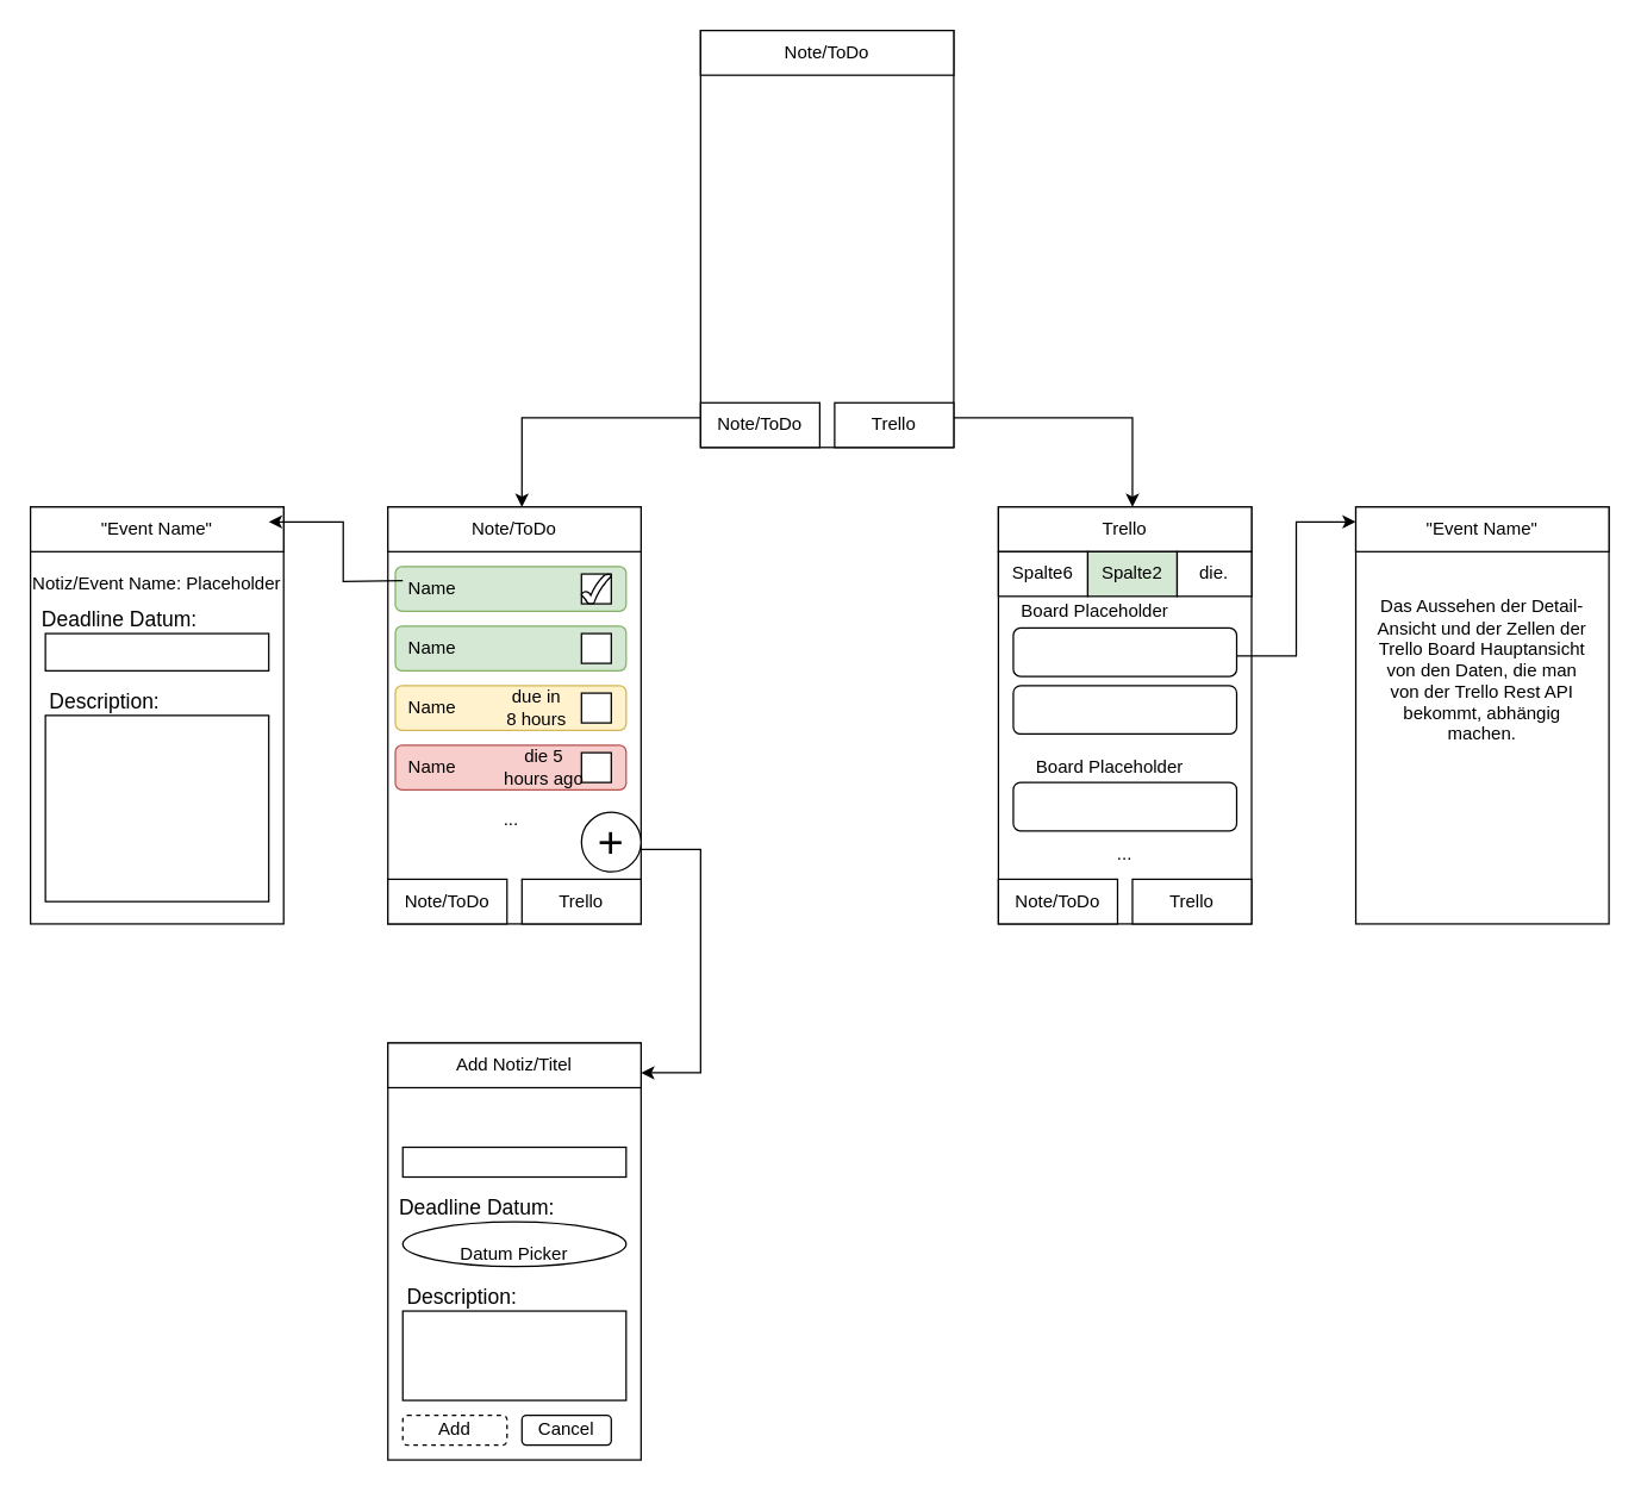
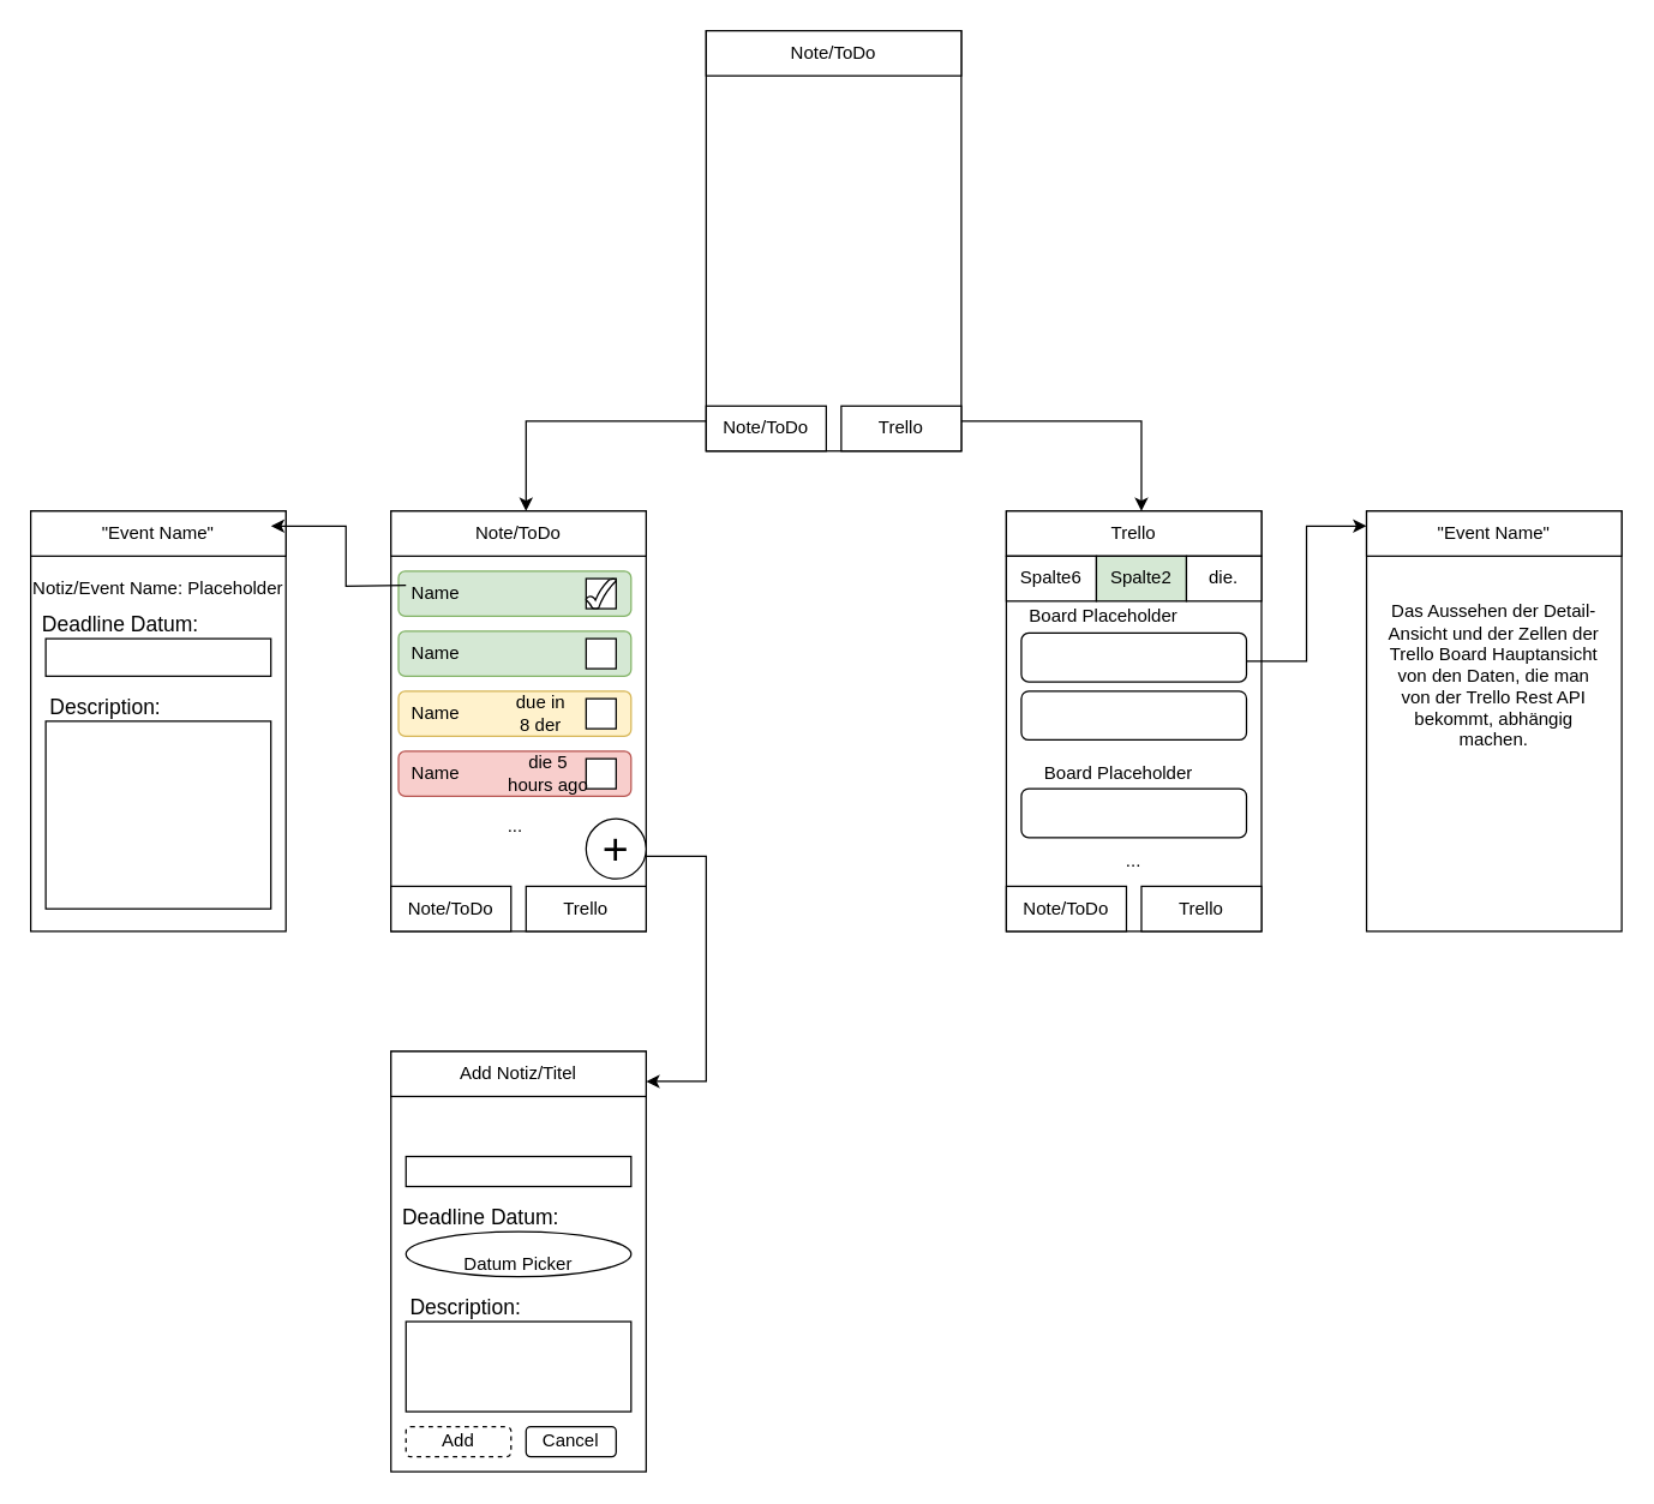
- <mxCell id="44" value="due in&lt;br&gt;8 hours" style="text;html=1;strokeColor=none;fillColor=none;align=center;verticalAlign=middle;whiteSpace=wrap;rounded=0;fontSize=12;" vertex="1" parent="1"><mxGeometry x="325" y="460" width="70" height="30" as="geometry" /></mxCell>
+ <mxCell id="44" value="due in&lt;br&gt;8 der" style="text;html=1;strokeColor=none;fillColor=none;align=center;verticalAlign=middle;whiteSpace=wrap;rounded=0;fontSize=12;" vertex="1" parent="1"><mxGeometry x="325" y="460" width="70" height="30" as="geometry" /></mxCell>
